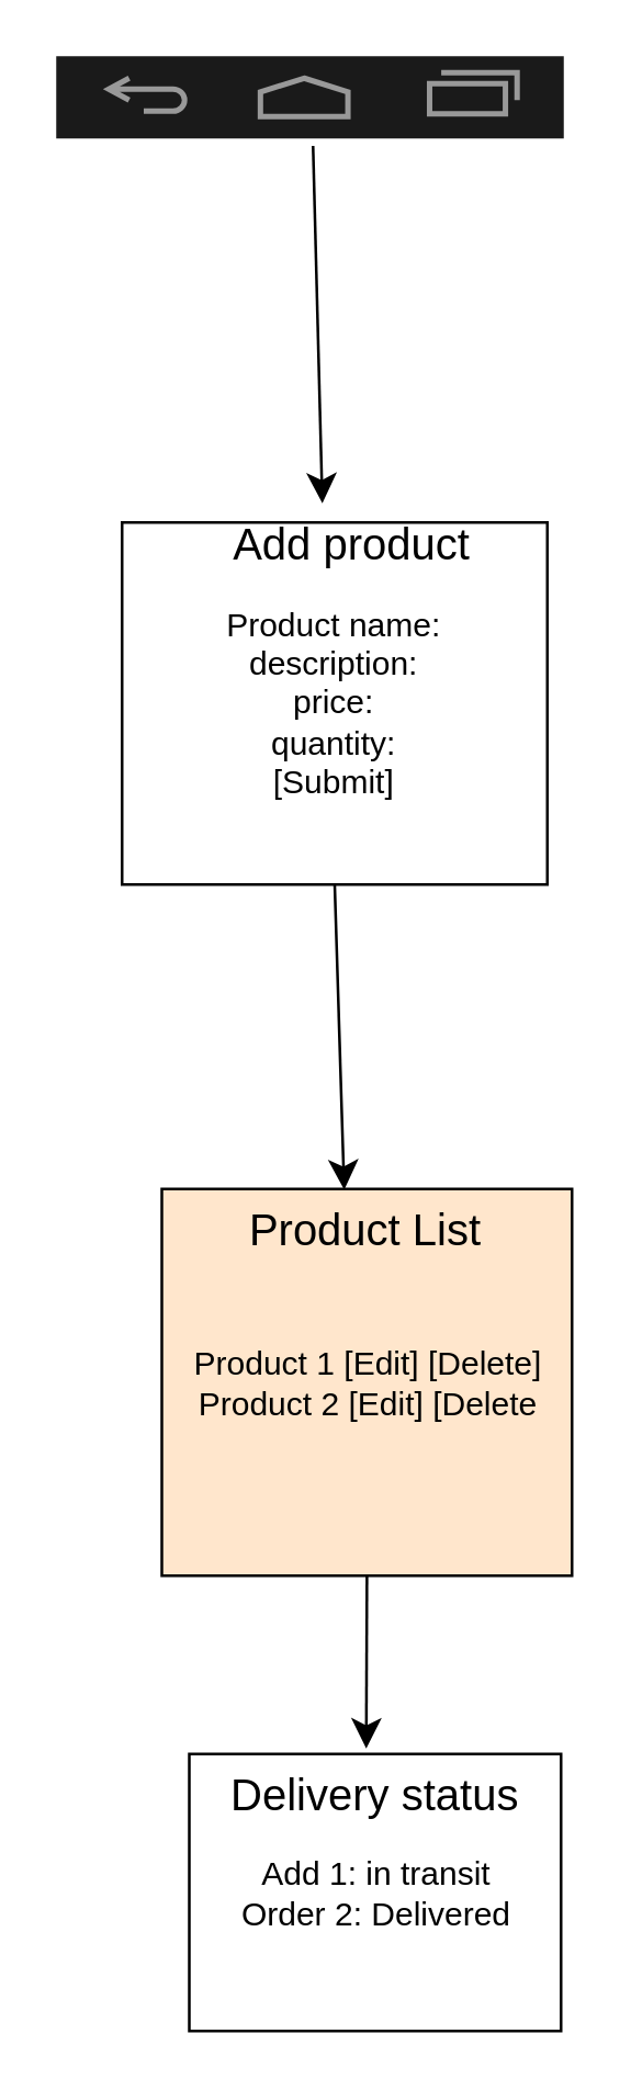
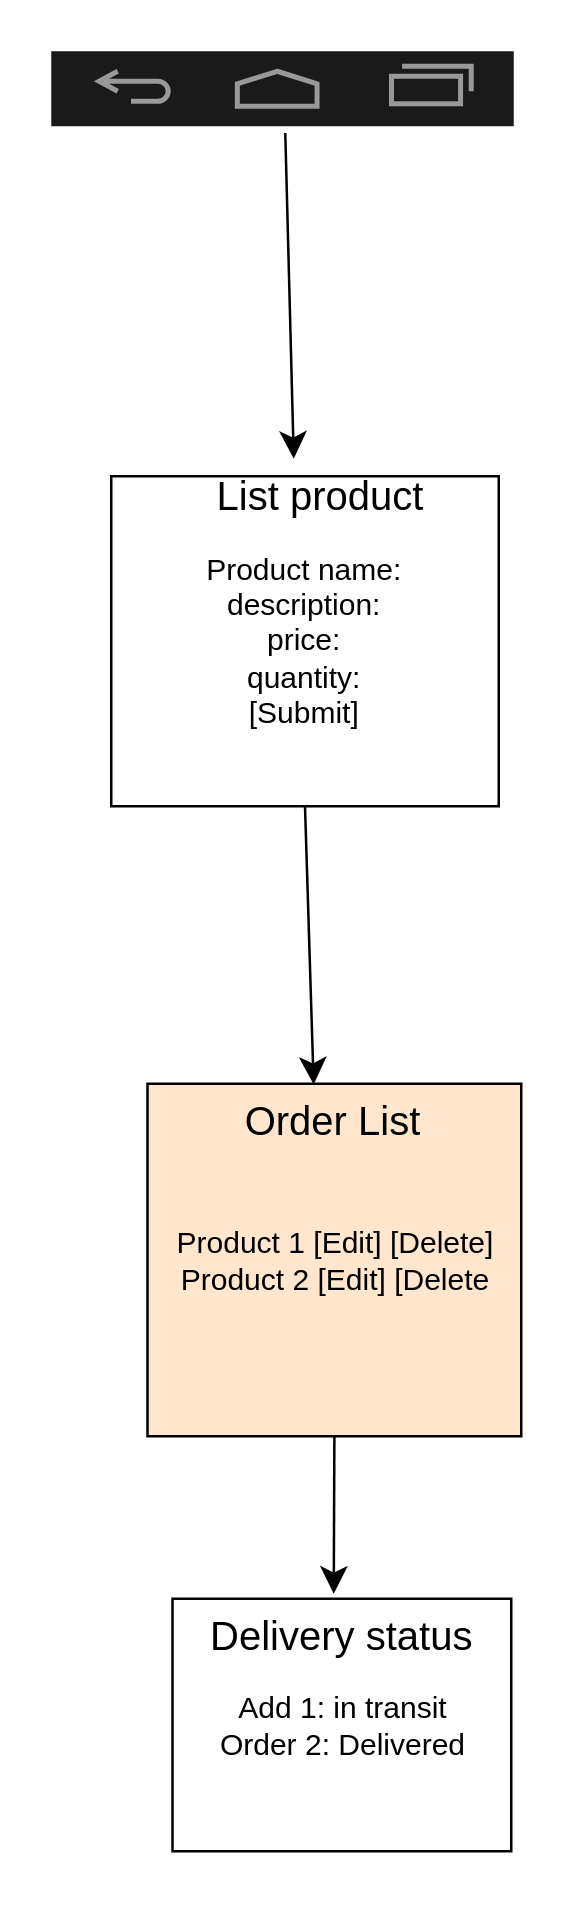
- <mxCell id="4" value="Add product" style="text;html=1;align=center;verticalAlign=middle;whiteSpace=wrap;rounded=0;fontSize=16;" vertex="1" parent="1"><mxGeometry x="51" y="183" width="154" height="30" as="geometry" /></mxCell>
+ <mxCell id="4" value="List product" style="text;html=1;align=center;verticalAlign=middle;whiteSpace=wrap;rounded=0;fontSize=16;" vertex="1" parent="1"><mxGeometry x="51" y="183" width="154" height="30" as="geometry" /></mxCell>
- <mxCell id="6" value="Product List" style="text;html=1;align=center;verticalAlign=middle;whiteSpace=wrap;rounded=0;fontSize=16;" vertex="1" parent="1"><mxGeometry x="59.25" y="433" width="148" height="30" as="geometry" /></mxCell>
+ <mxCell id="6" value="Order List" style="text;html=1;align=center;verticalAlign=middle;whiteSpace=wrap;rounded=0;fontSize=16;" vertex="1" parent="1"><mxGeometry x="59.25" y="433" width="148" height="30" as="geometry" /></mxCell>
